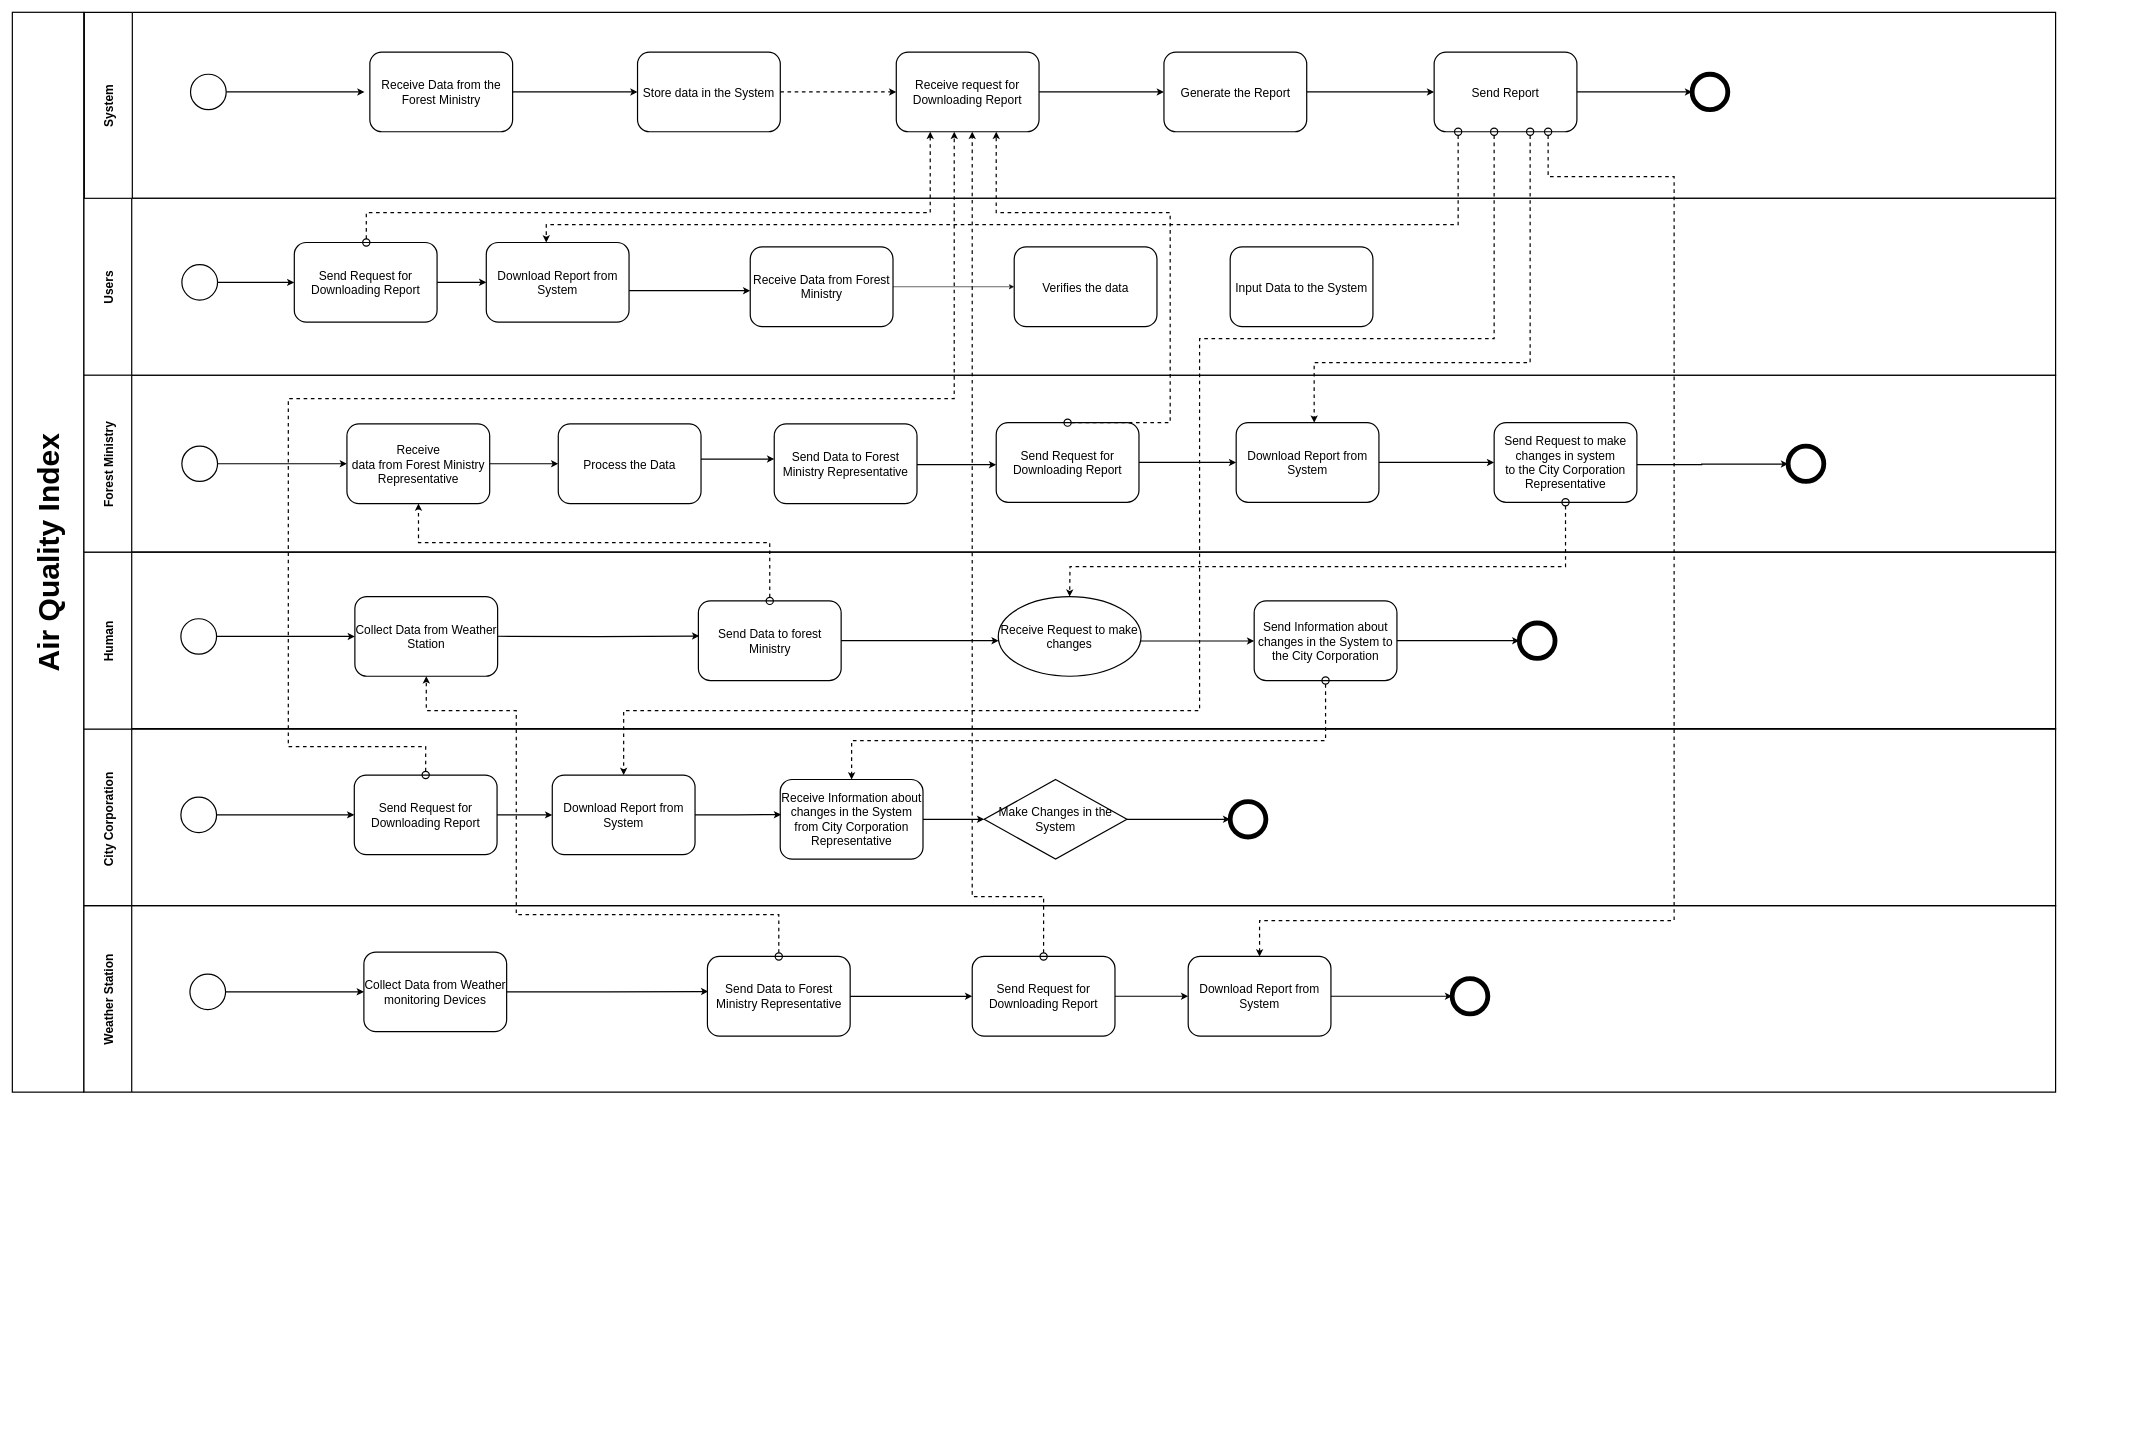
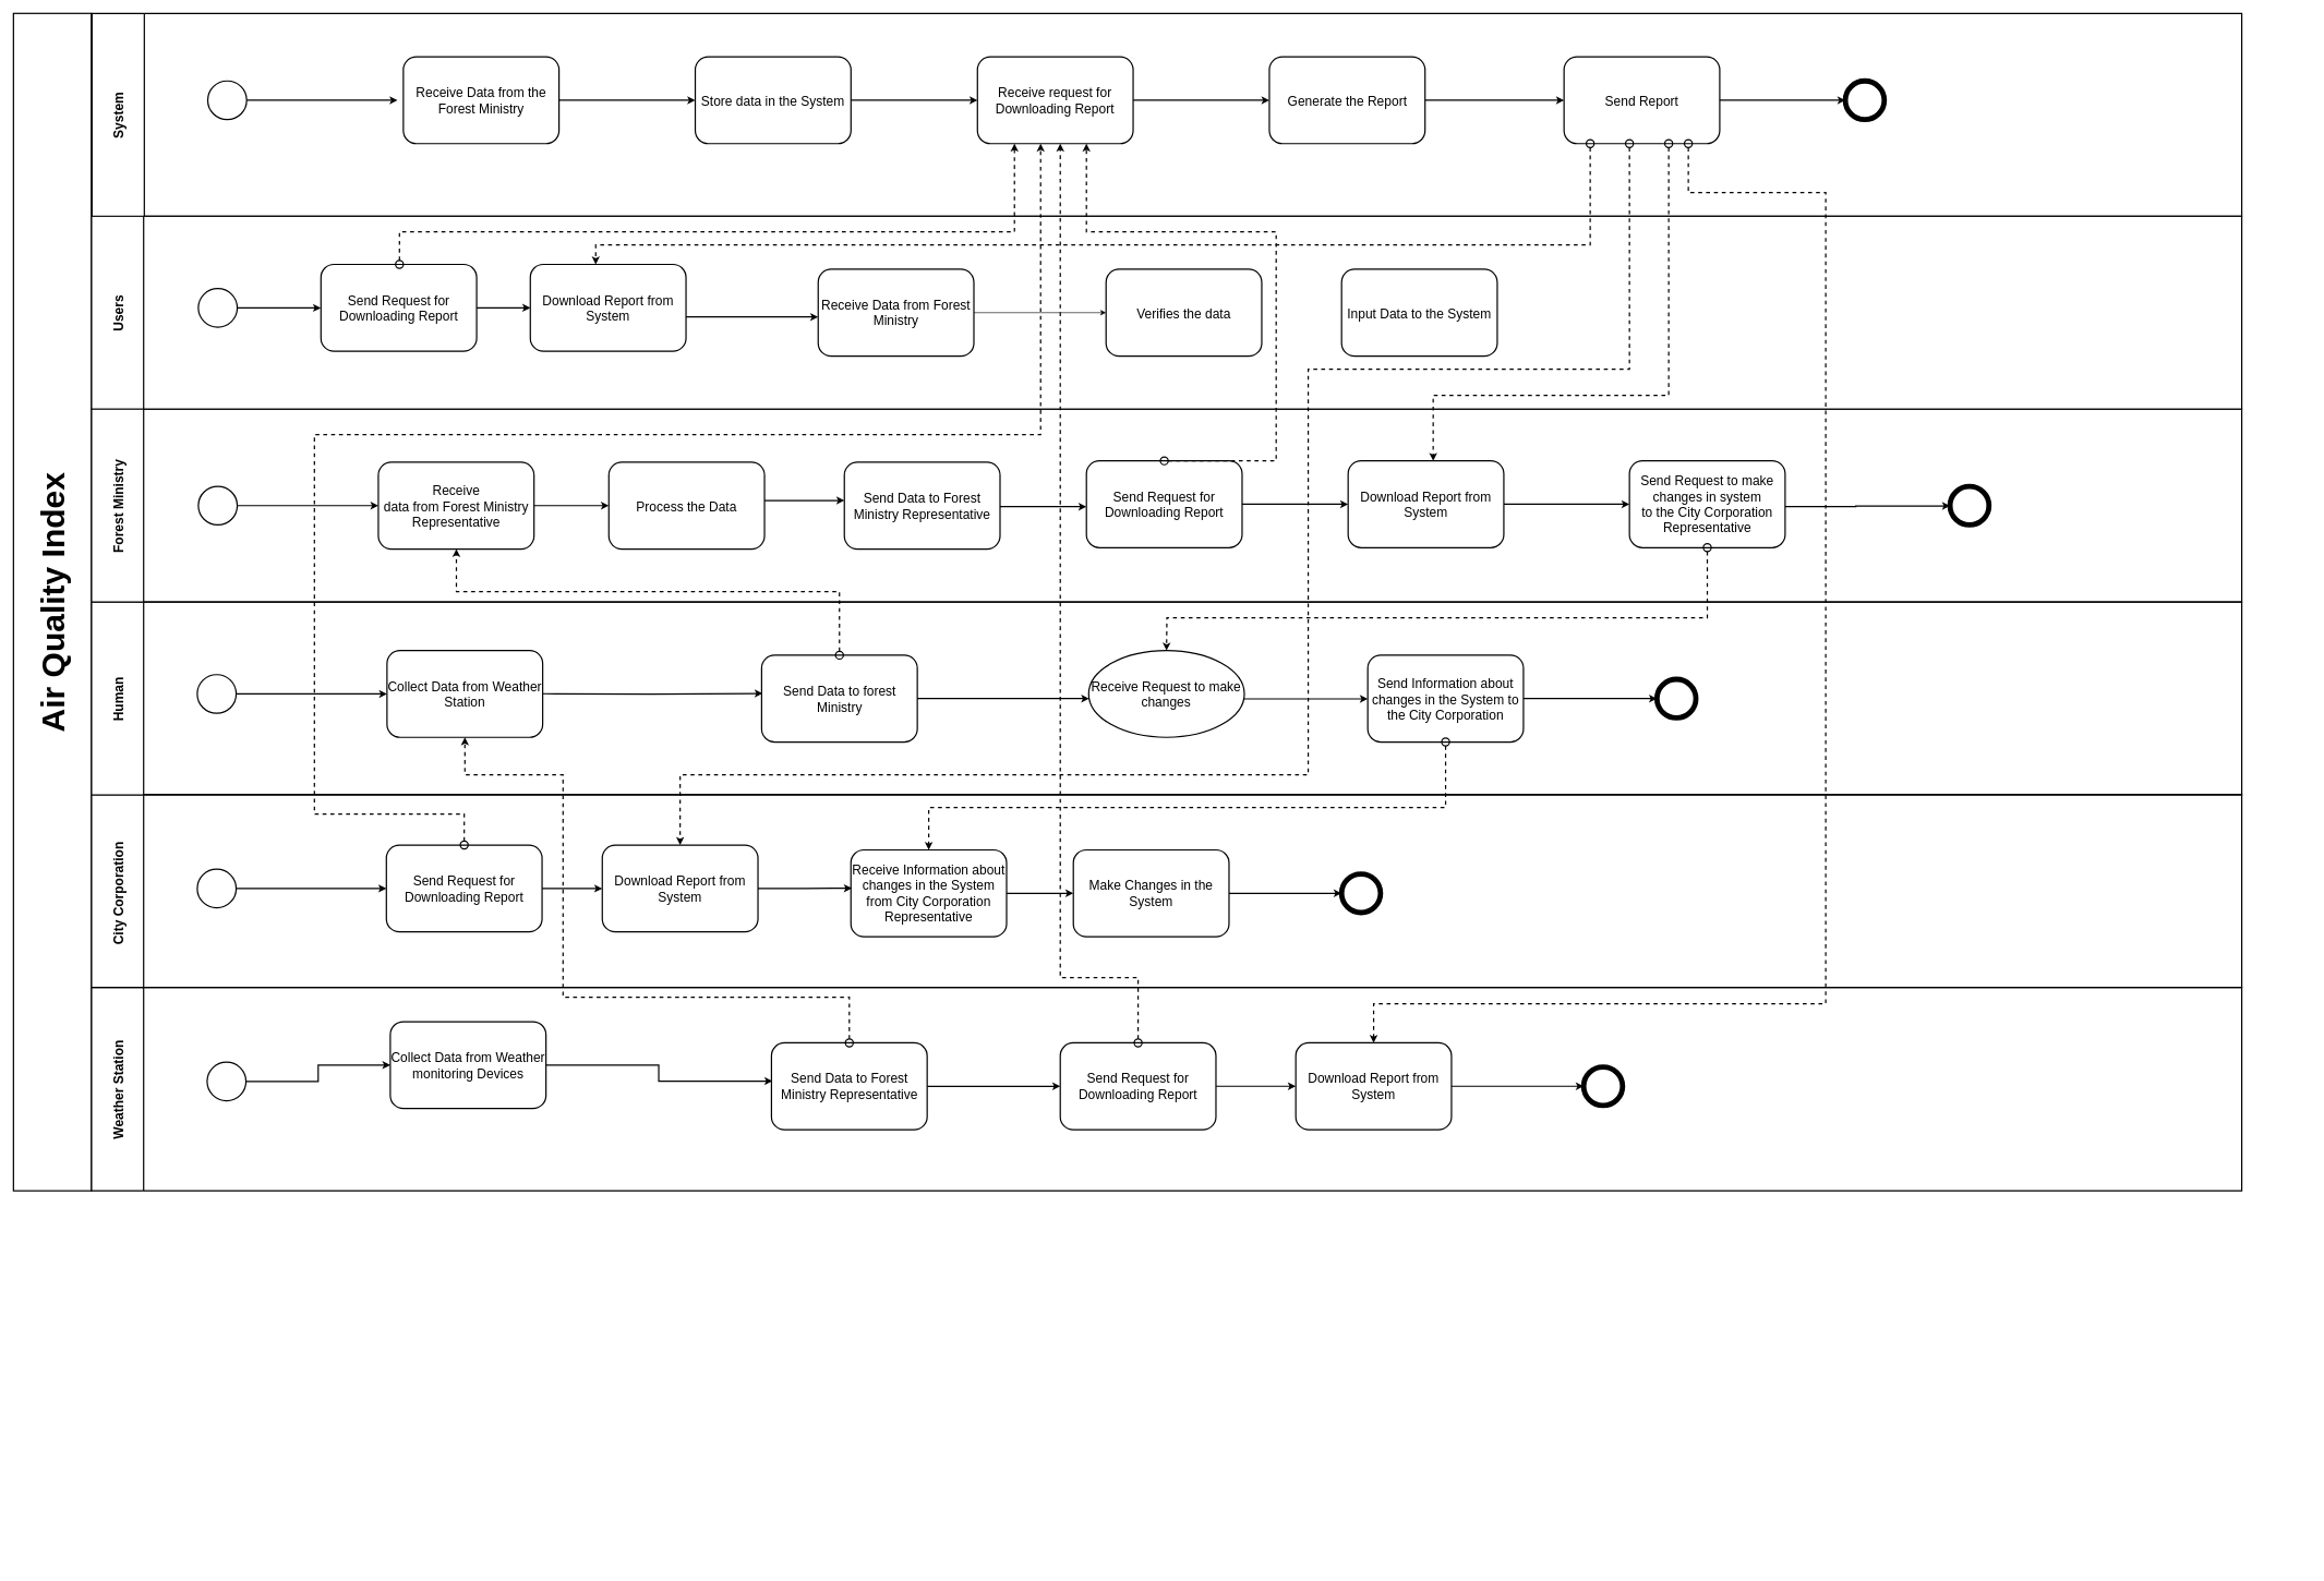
- <mxCell id="84" style="edgeStyle=orthogonalEdgeStyle;rounded=0;orthogonalLoop=1;jettySize=auto;html=1;exitX=1;exitY=0.5;exitDx=0;exitDy=0;strokeWidth=2;dashed=1;" parent="73" source="78" target="80" edge="1"><mxGeometry relative="1" as="geometry"><mxPoint x="1352.415" y="142.012" as="targetPoint" /></mxGeometry></mxCell>
+ <mxCell id="84" style="edgeStyle=orthogonalEdgeStyle;rounded=0;orthogonalLoop=1;jettySize=auto;html=1;exitX=1;exitY=0.5;exitDx=0;exitDy=0;strokeWidth=2;" parent="73" source="78" target="80" edge="1"><mxGeometry relative="1" as="geometry"><mxPoint x="1352.415" y="142.012" as="targetPoint" /></mxGeometry></mxCell>
- <mxCell id="37" value="&lt;font style=&quot;font-size: 20px;&quot;&gt;Make Changes in the System&lt;/font&gt;" style="rhombus;whiteSpace=wrap;html=1;strokeWidth=2;" parent="29" vertex="1"><mxGeometry x="1501.019" y="84.815" width="237.966" height="132.75" as="geometry" /></mxCell>
+ <mxCell id="37" value="&lt;font style=&quot;font-size: 20px;&quot;&gt;Make Changes in the System&lt;/font&gt;" style="rounded=1;whiteSpace=wrap;html=1;strokeWidth=2;" parent="29" vertex="1"><mxGeometry x="1501.019" y="84.815" width="237.966" height="132.75" as="geometry" /></mxCell>
- <mxCell id="21" value="&lt;font style=&quot;font-size: 20px;&quot;&gt;Collect Data from Weather monitoring Devices&lt;/font&gt;" style="rounded=1;whiteSpace=wrap;html=1;strokeWidth=2;" parent="17" vertex="1"><mxGeometry x="467.008" y="77.438" width="237.966" height="132.75" as="geometry" /></mxCell>
+ <mxCell id="21" value="&lt;font style=&quot;font-size: 20px;&quot;&gt;Collect Data from Weather monitoring Devices&lt;/font&gt;" style="rounded=1;whiteSpace=wrap;html=1;strokeWidth=2;" parent="17" vertex="1"><mxGeometry x="457.008" y="52.438" width="237.966" height="132.75" as="geometry" /></mxCell>
